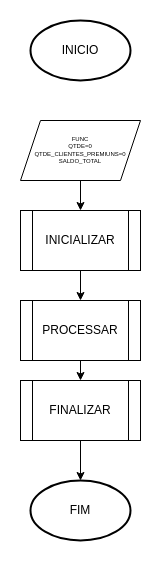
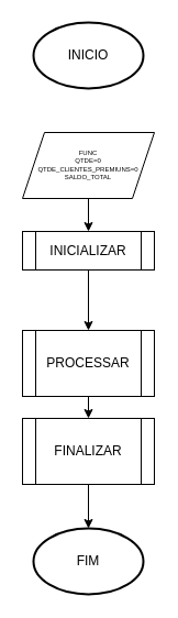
- <mxCell id="4" value="INICIALIZAR" style="shape=process;whiteSpace=wrap;html=1;backgroundOutline=1;" vertex="1" parent="1"><mxGeometry x="20" y="210" width="120" height="60" as="geometry" /></mxCell>
+ <mxCell id="4" value="INICIALIZAR" style="shape=process;whiteSpace=wrap;html=1;backgroundOutline=1;" vertex="1" parent="1"><mxGeometry x="20" y="210" width="120" height="35" as="geometry" /></mxCell>
